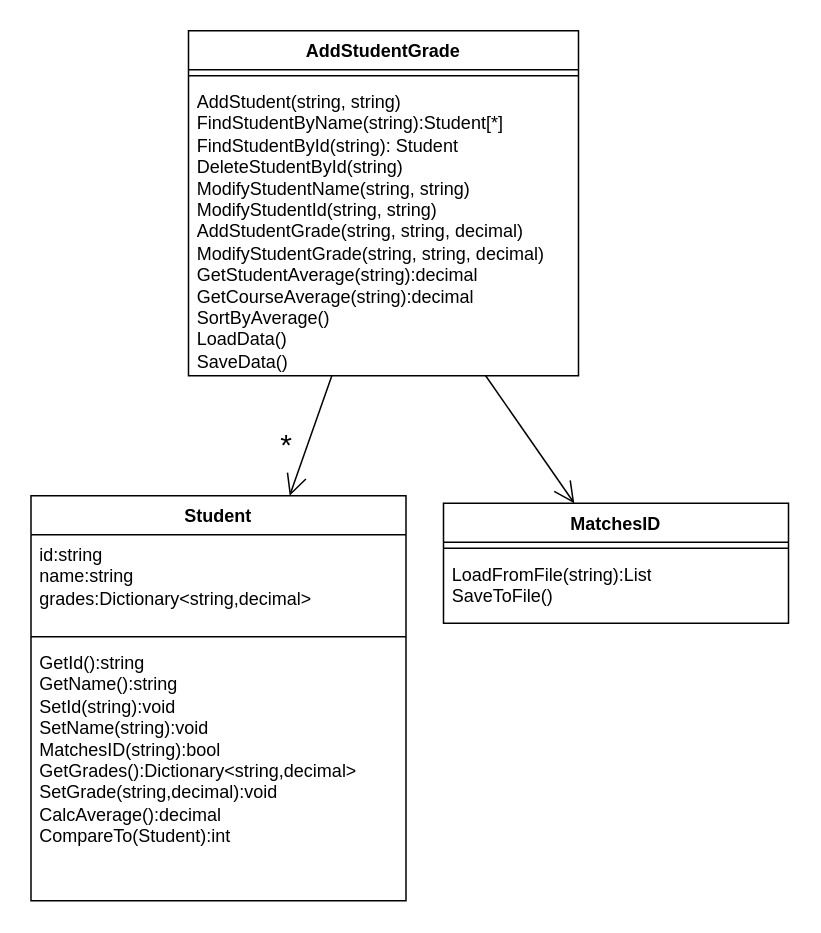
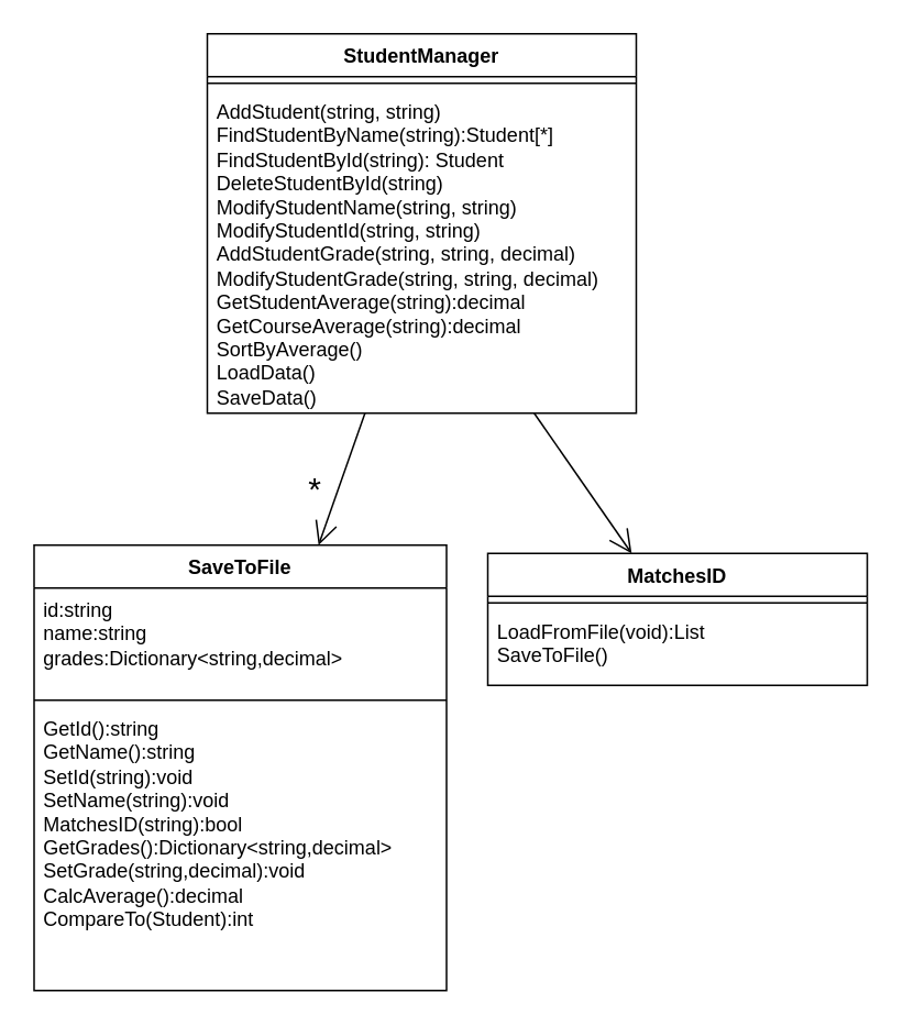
- <mxCell id="5" value="AddStudentGrade" style="swimlane;fontStyle=1;align=center;verticalAlign=top;childLayout=stackLayout;horizontal=1;startSize=26;horizontalStack=0;resizeParent=1;resizeParentMax=0;resizeLast=0;collapsible=1;marginBottom=0;whiteSpace=wrap;html=1;" parent="1" vertex="1"><mxGeometry x="125" y="20" width="260" height="230" as="geometry" /></mxCell>
+ <mxCell id="5" value="StudentManager" style="swimlane;fontStyle=1;align=center;verticalAlign=top;childLayout=stackLayout;horizontal=1;startSize=26;horizontalStack=0;resizeParent=1;resizeParentMax=0;resizeLast=0;collapsible=1;marginBottom=0;whiteSpace=wrap;html=1;" parent="1" vertex="1"><mxGeometry x="125" y="20" width="260" height="230" as="geometry" /></mxCell>
- <mxCell id="9" value="Student" style="swimlane;fontStyle=1;align=center;verticalAlign=top;childLayout=stackLayout;horizontal=1;startSize=26;horizontalStack=0;resizeParent=1;resizeParentMax=0;resizeLast=0;collapsible=1;marginBottom=0;whiteSpace=wrap;html=1;" parent="1" vertex="1"><mxGeometry x="20" y="330" width="250" height="270" as="geometry"><mxRectangle x="320" y="585" width="80" height="30" as="alternateBounds" /></mxGeometry></mxCell>
+ <mxCell id="9" value="SaveToFile" style="swimlane;fontStyle=1;align=center;verticalAlign=top;childLayout=stackLayout;horizontal=1;startSize=26;horizontalStack=0;resizeParent=1;resizeParentMax=0;resizeLast=0;collapsible=1;marginBottom=0;whiteSpace=wrap;html=1;" parent="1" vertex="1"><mxGeometry x="20" y="330" width="250" height="270" as="geometry"><mxRectangle x="320" y="585" width="80" height="30" as="alternateBounds" /></mxGeometry></mxCell>
- <mxCell id="4" value="LoadFromFile(string):List&lt;div&gt;SaveToFile()&lt;/div&gt;" style="text;strokeColor=none;fillColor=none;align=left;verticalAlign=top;spacingLeft=4;spacingRight=4;overflow=hidden;rotatable=0;points=[[0,0.5],[1,0.5]];portConstraint=eastwest;whiteSpace=wrap;html=1;" parent="2" vertex="1"><mxGeometry y="34" width="230" height="46" as="geometry" /></mxCell>
+ <mxCell id="4" value="LoadFromFile(void):List&lt;div&gt;SaveToFile()&lt;/div&gt;" style="text;strokeColor=none;fillColor=none;align=left;verticalAlign=top;spacingLeft=4;spacingRight=4;overflow=hidden;rotatable=0;points=[[0,0.5],[1,0.5]];portConstraint=eastwest;whiteSpace=wrap;html=1;" parent="2" vertex="1"><mxGeometry y="34" width="230" height="46" as="geometry" /></mxCell>
